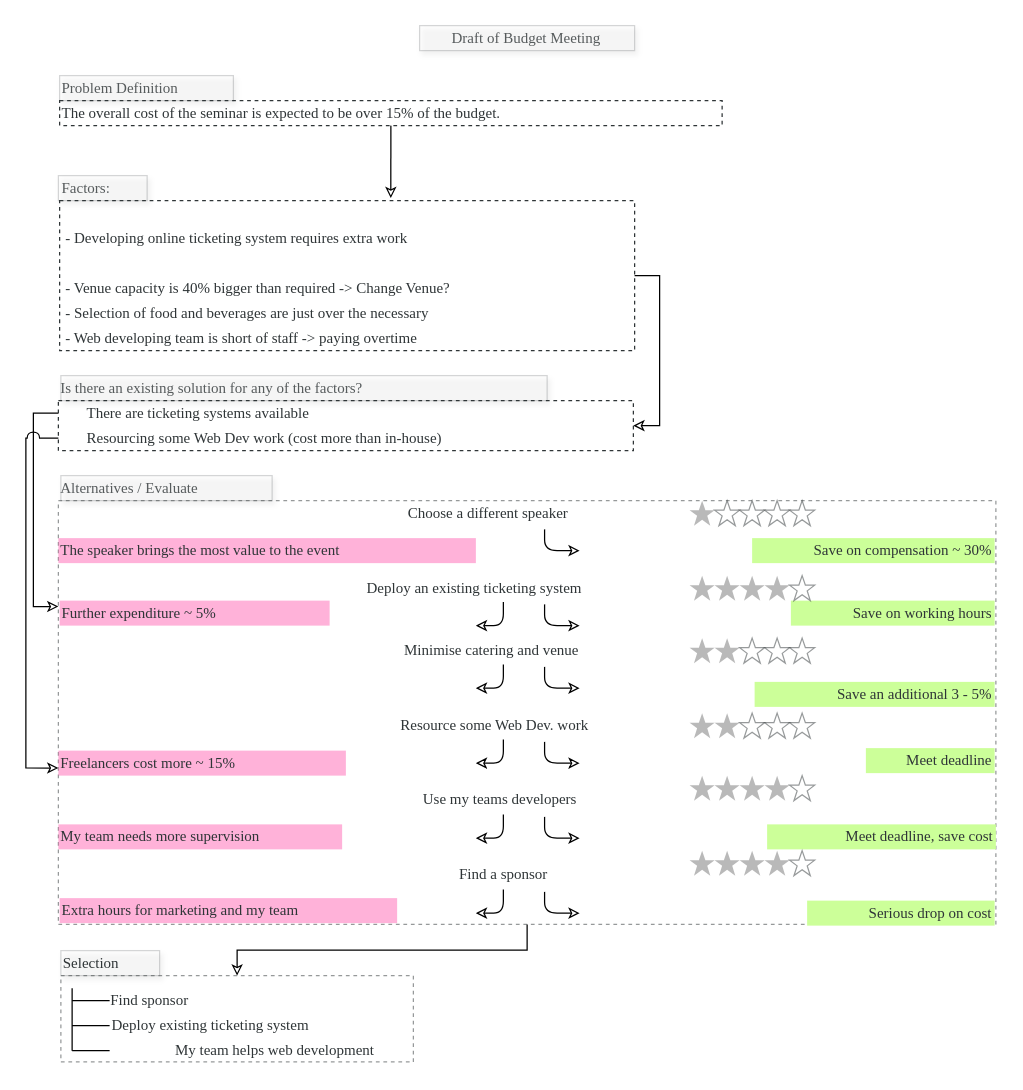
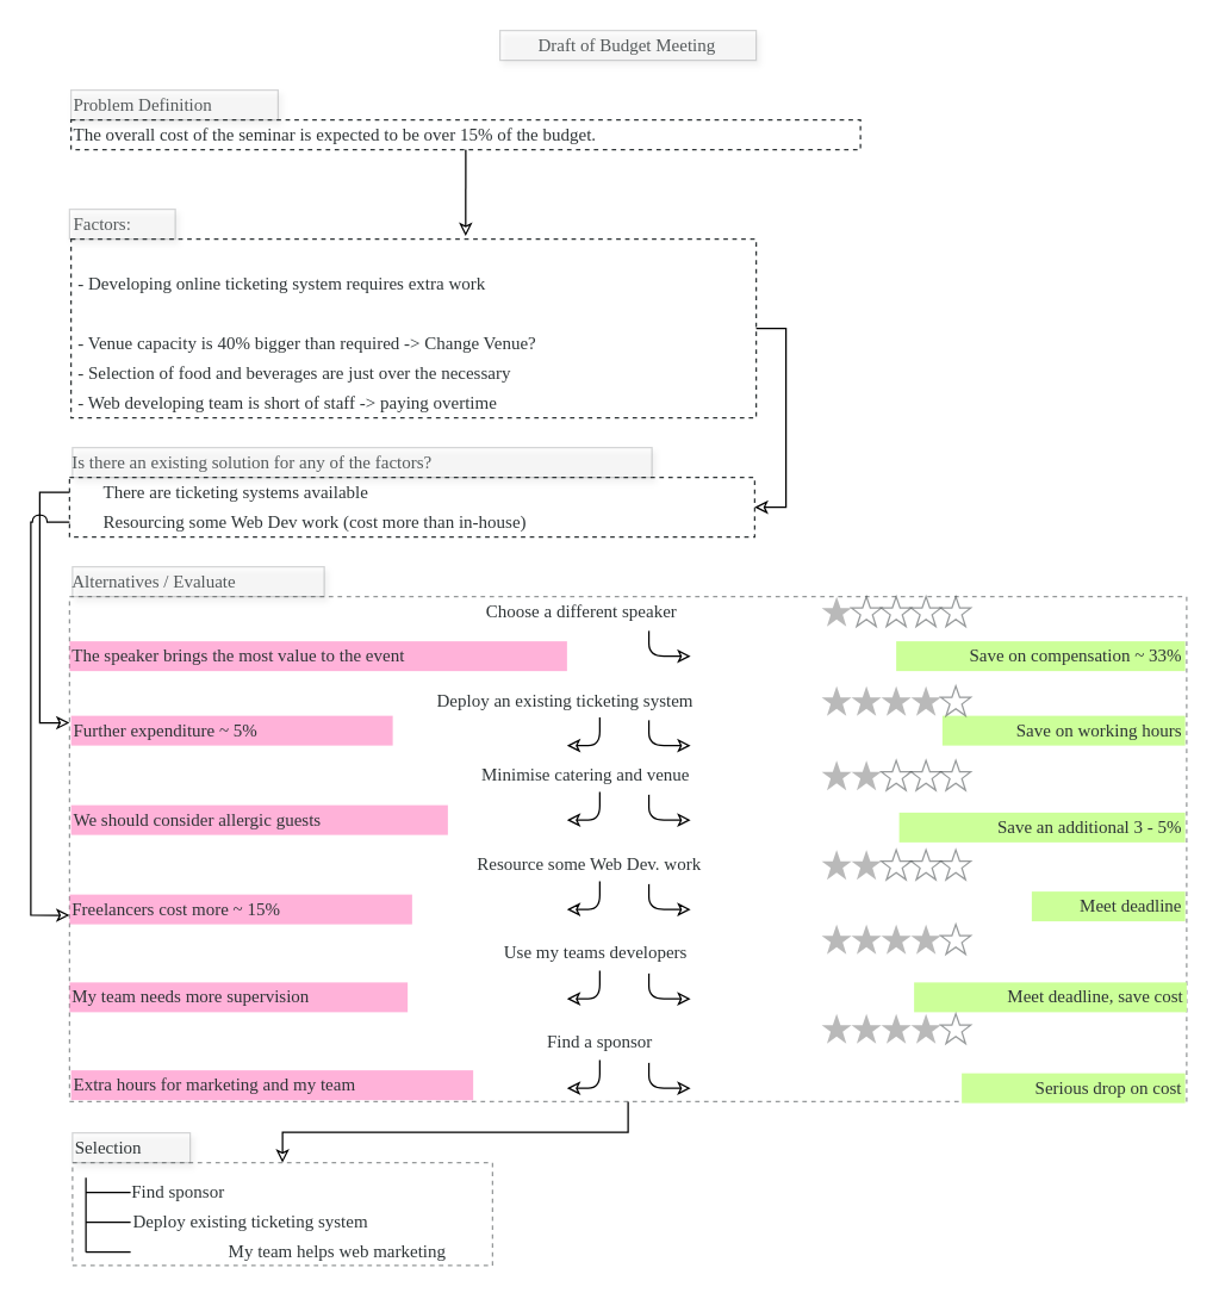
- <mxCell id="21" value="Save on compensation ~ 30%" style="text;html=1;strokeColor=none;align=right;verticalAlign=middle;whiteSpace=wrap;rounded=0;fontFamily=Fira Code;fontSource=https%3A%2F%2Ffonts.googleapis.com%2Fcss2%3Ffamily%3DFira%2BCode%3Awght%40300%26display%3Dswap';fontColor=#2F3537;fillColor=#CCFF99;" vertex="1" parent="1"><mxGeometry x="601" y="430" width="194" height="20" as="geometry" /></mxCell>
+ <mxCell id="21" value="Save on compensation ~ 33%" style="text;html=1;strokeColor=none;align=right;verticalAlign=middle;whiteSpace=wrap;rounded=0;fontFamily=Fira Code;fontSource=https%3A%2F%2Ffonts.googleapis.com%2Fcss2%3Ffamily%3DFira%2BCode%3Awght%40300%26display%3Dswap';fontColor=#2F3537;fillColor=#CCFF99;" vertex="1" parent="1"><mxGeometry x="601" y="430" width="194" height="20" as="geometry" /></mxCell>
+ <mxCell id="27" value="We should consider allergic guests" style="text;html=1;strokeColor=none;fillColor=#FF66B3;align=left;verticalAlign=middle;whiteSpace=wrap;rounded=0;fontFamily=Fira Code;fontSource=https%3A%2F%2Ffonts.googleapis.com%2Fcss2%3Ffamily%3DFira%2BCode%3Awght%40300%26display%3Dswap';fontColor=#2F3537;opacity=50;" vertex="1" parent="1"><mxGeometry x="47" y="540" width="253" height="20" as="geometry" /></mxCell>
- <mxCell id="90" value="My team helps web development" style="text;html=1;strokeColor=none;fillColor=none;align=right;verticalAlign=middle;whiteSpace=wrap;rounded=0;fontFamily=Fira Code;fontSource=https%3A%2F%2Ffonts.googleapis.com%2Fcss2%3Ffamily%3DFira%2BCode%3Awght%40300%26display%3Dswap';fontColor=#2F3537;dashed=1;opacity=50;" vertex="1" parent="1"><mxGeometry x="88.5" y="830" width="211.5" height="20" as="geometry" /></mxCell>
+ <mxCell id="90" value="My team helps web marketing" style="text;html=1;strokeColor=none;fillColor=none;align=right;verticalAlign=middle;whiteSpace=wrap;rounded=0;fontFamily=Fira Code;fontSource=https%3A%2F%2Ffonts.googleapis.com%2Fcss2%3Ffamily%3DFira%2BCode%3Awght%40300%26display%3Dswap';fontColor=#2F3537;dashed=1;opacity=50;" vertex="1" parent="1"><mxGeometry x="88.5" y="830" width="211.5" height="20" as="geometry" /></mxCell>
